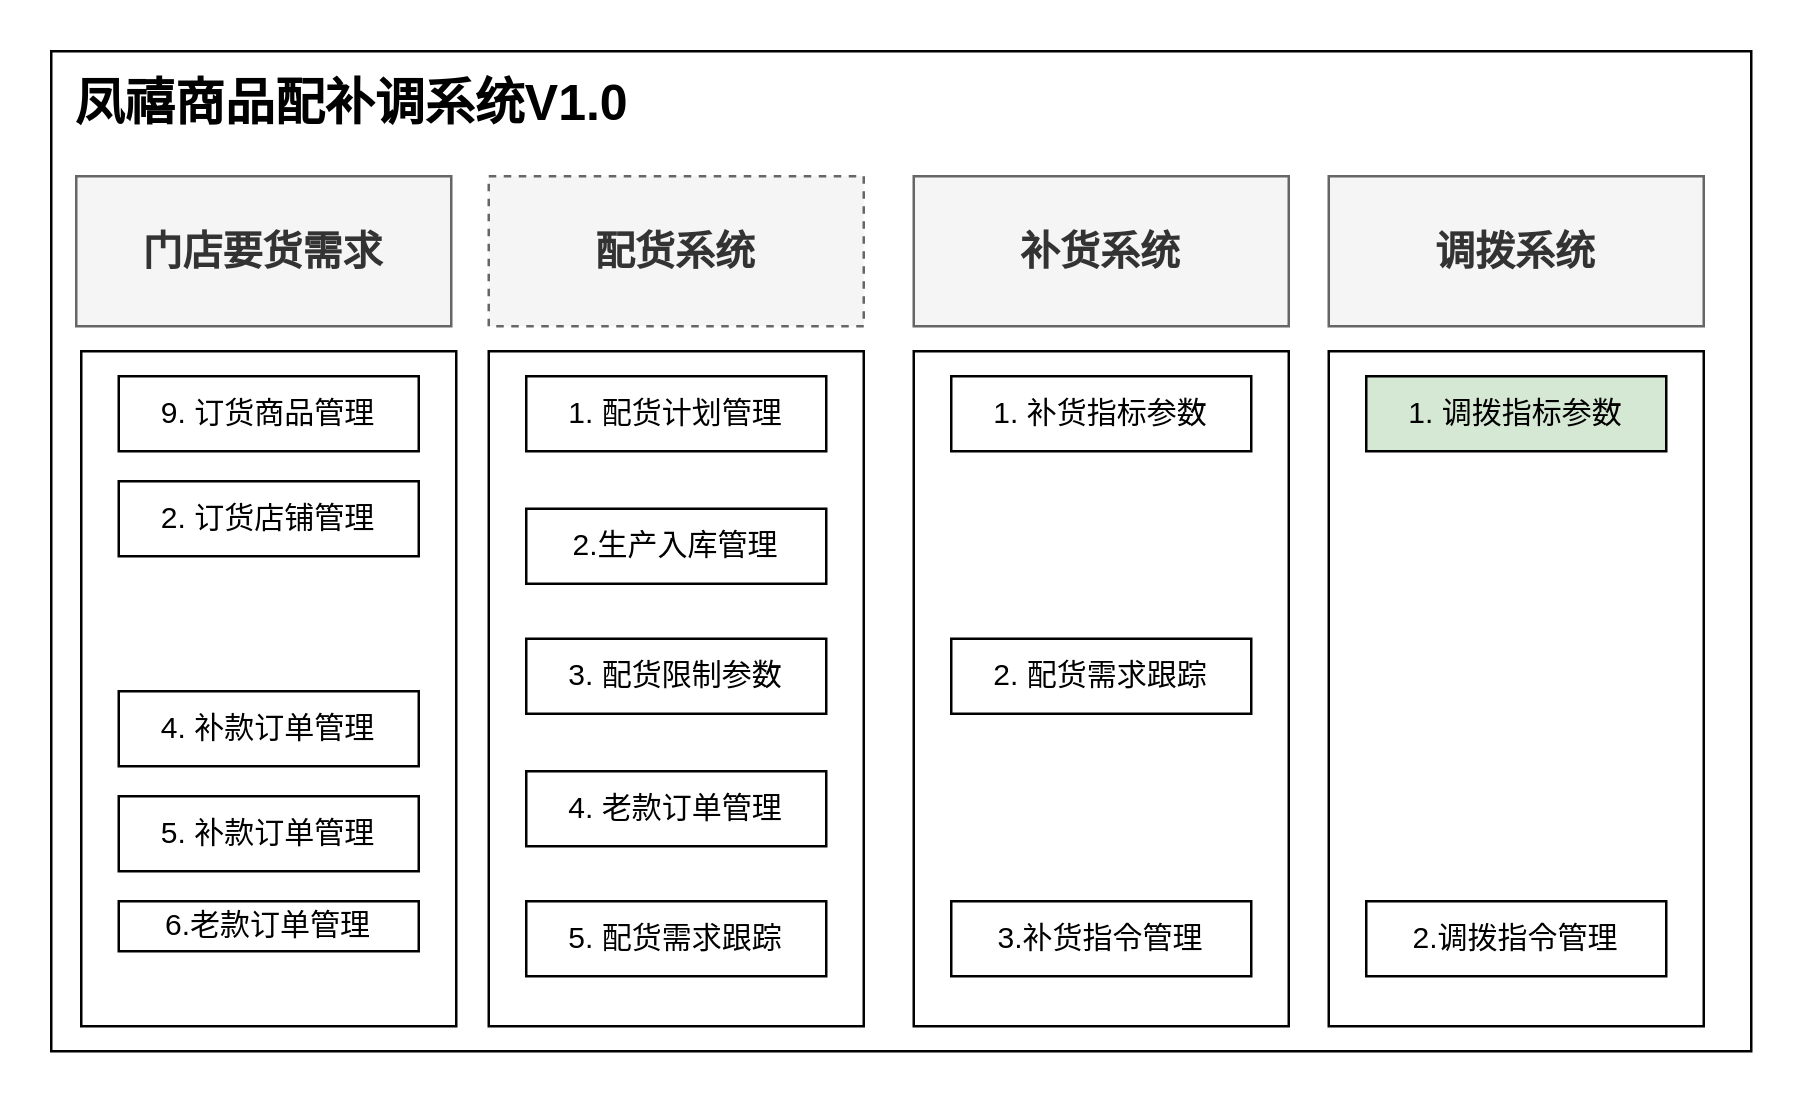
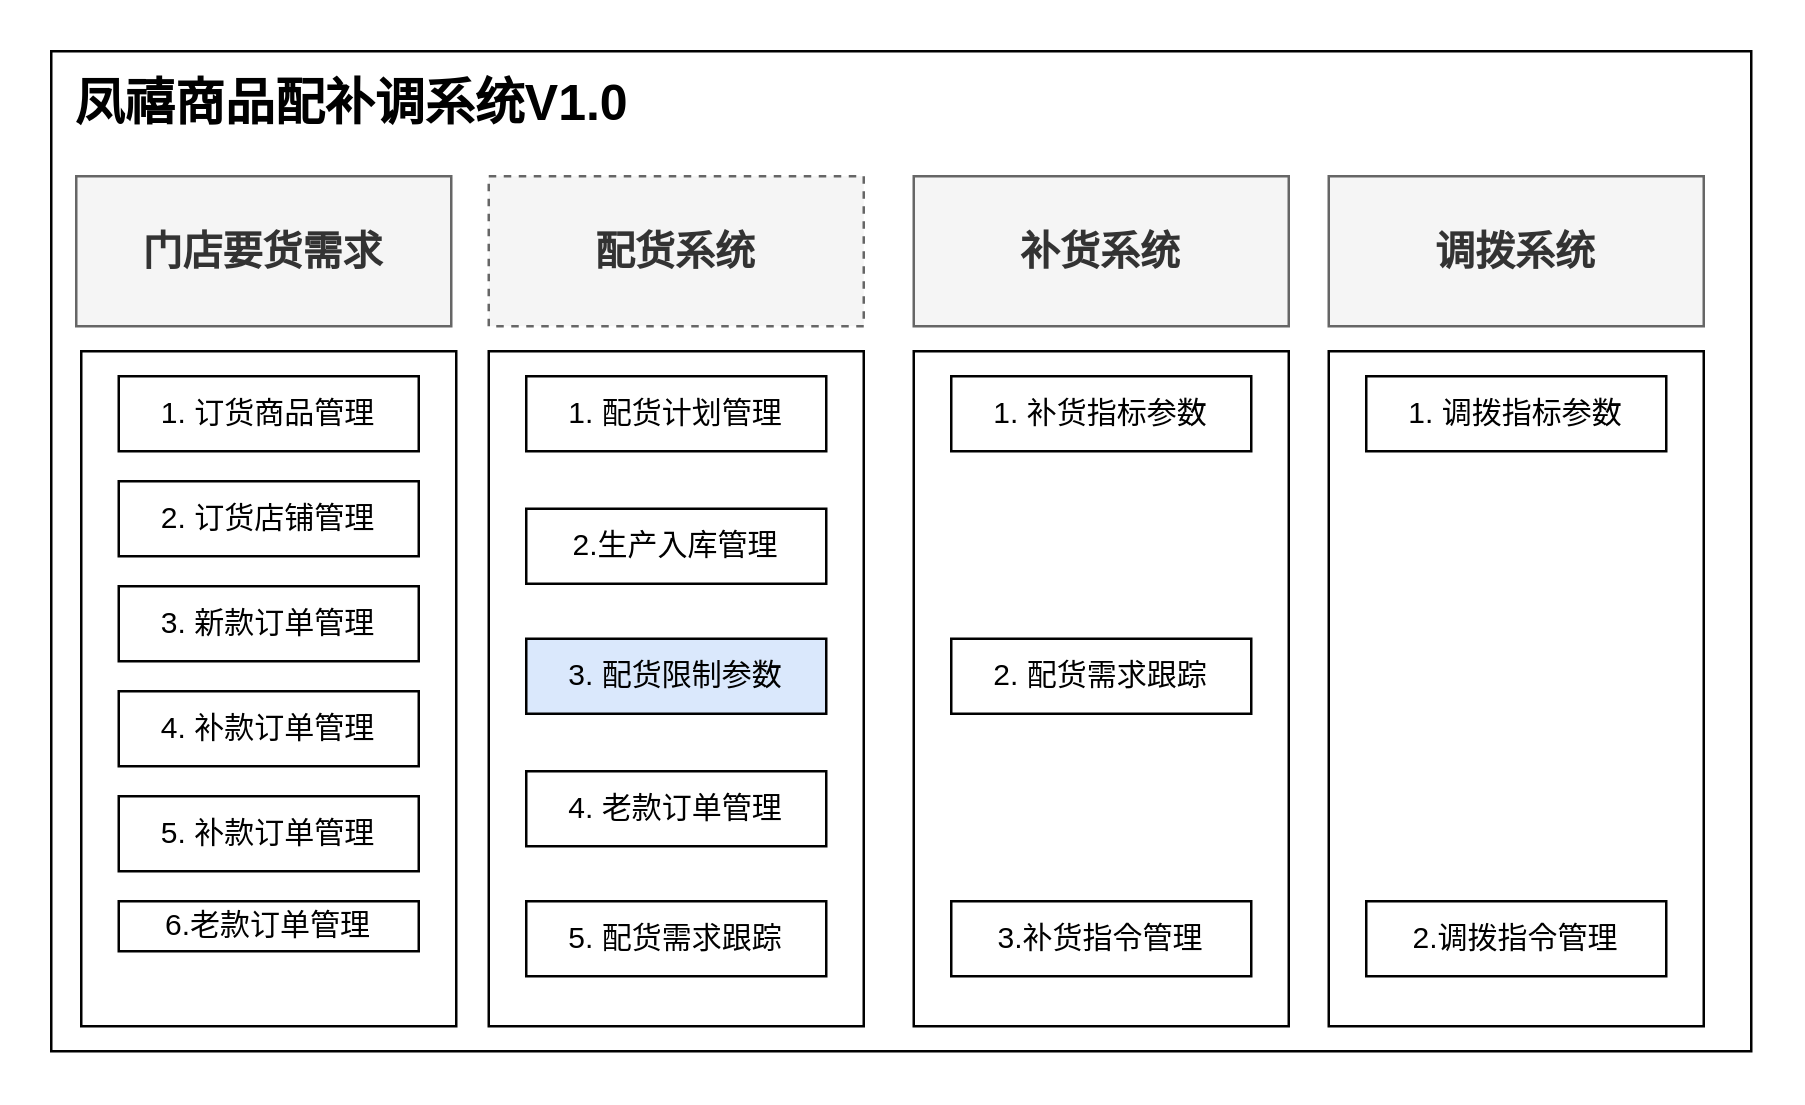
- <mxCell id="6" value="9. 订货商品管理" style="rounded=0;whiteSpace=wrap;html=1;flipV=1;flipH=1;" vertex="1" parent="1"><mxGeometry x="47" y="150" width="120" height="30" as="geometry" /></mxCell>
+ <mxCell id="6" value="1. 订货商品管理" style="rounded=0;whiteSpace=wrap;html=1;flipV=1;flipH=1;" vertex="1" parent="1"><mxGeometry x="47" y="150" width="120" height="30" as="geometry" /></mxCell>
- <mxCell id="26" value="1. 调拨指标参数" style="rounded=0;whiteSpace=wrap;html=1;fillColor=#d5e8d4;" vertex="1" parent="1"><mxGeometry x="546" y="150" width="120" height="30" as="geometry" /></mxCell>
+ <mxCell id="26" value="1. 调拨指标参数" style="rounded=0;whiteSpace=wrap;html=1;" vertex="1" parent="1"><mxGeometry x="546" y="150" width="120" height="30" as="geometry" /></mxCell>
+ <mxCell id="8" value="3. 新款订单管理" style="rounded=0;whiteSpace=wrap;html=1;flipV=1;flipH=1;" vertex="1" parent="1"><mxGeometry x="47" y="234" width="120" height="30" as="geometry" /></mxCell>
- <mxCell id="18" value="3. 配货限制参数" style="rounded=0;whiteSpace=wrap;html=1;" vertex="1" parent="1"><mxGeometry x="210" y="255" width="120" height="30" as="geometry" /></mxCell>
+ <mxCell id="18" value="3. 配货限制参数" style="rounded=0;whiteSpace=wrap;html=1;fillColor=#dae8fc;" vertex="1" parent="1"><mxGeometry x="210" y="255" width="120" height="30" as="geometry" /></mxCell>
